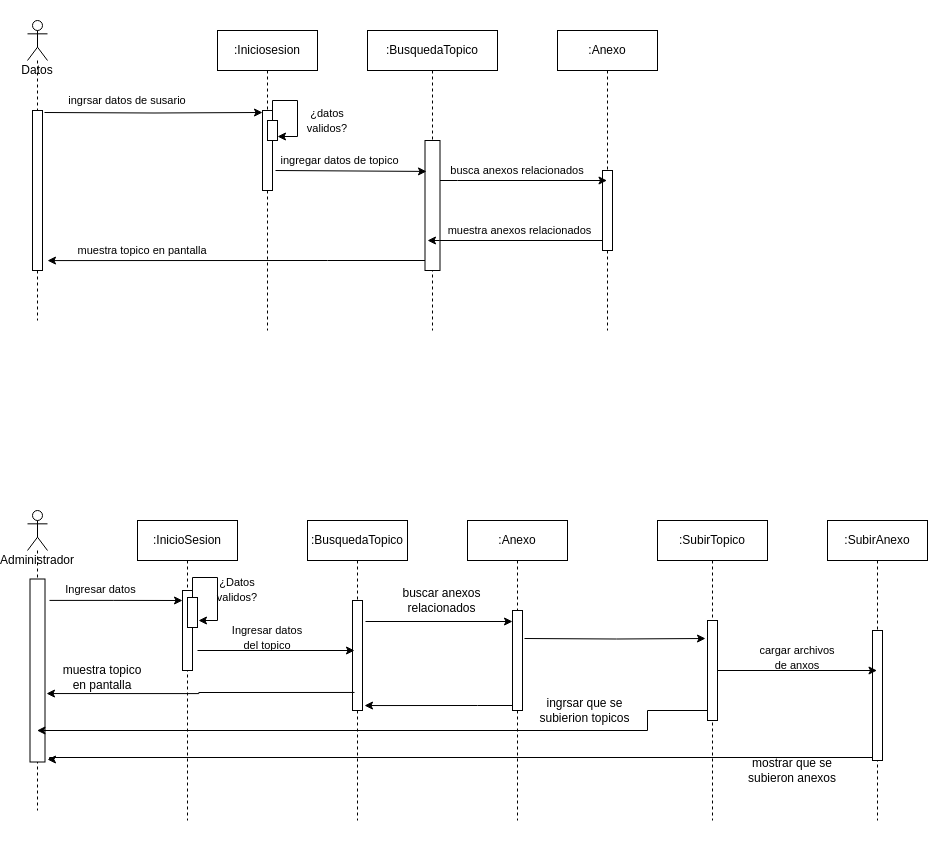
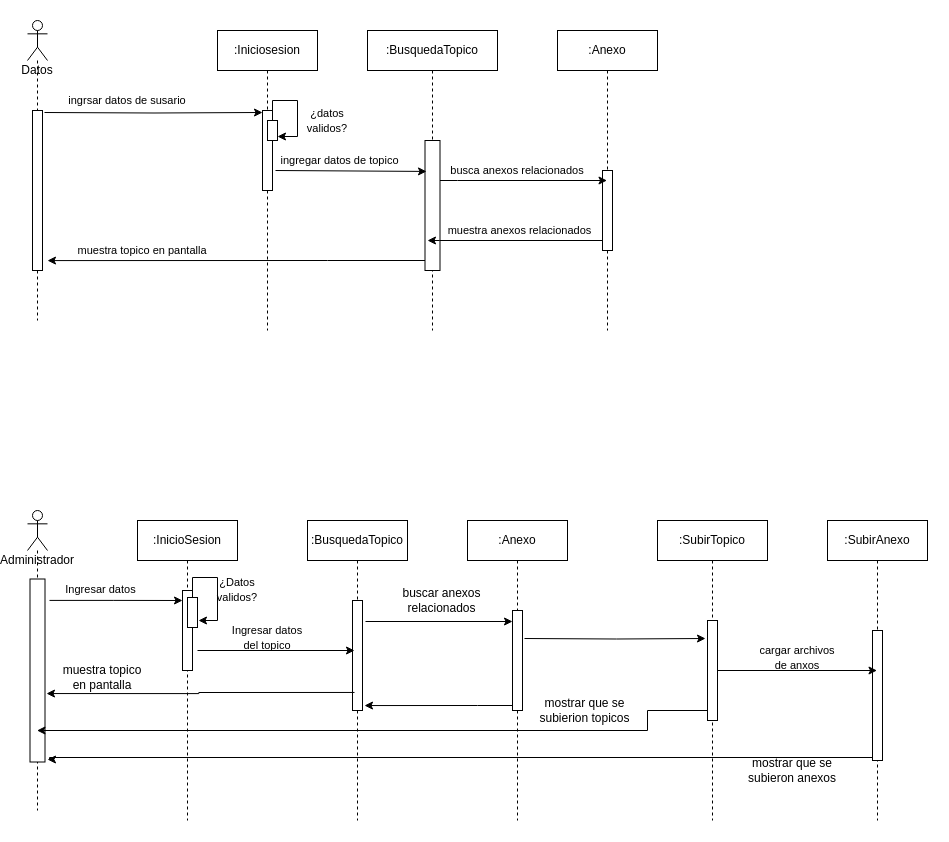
- <mxCell id="50" value="ingrsar que se subierion topicos" style="text;html=1;strokeColor=none;fillColor=none;align=center;verticalAlign=middle;whiteSpace=wrap;rounded=0;" vertex="1" parent="1"><mxGeometry x="530" y="700" width="95" height="20" as="geometry" /></mxCell>
+ <mxCell id="50" value="mostrar que se subierion topicos" style="text;html=1;strokeColor=none;fillColor=none;align=center;verticalAlign=middle;whiteSpace=wrap;rounded=0;" vertex="1" parent="1"><mxGeometry x="530" y="700" width="95" height="20" as="geometry" /></mxCell>
